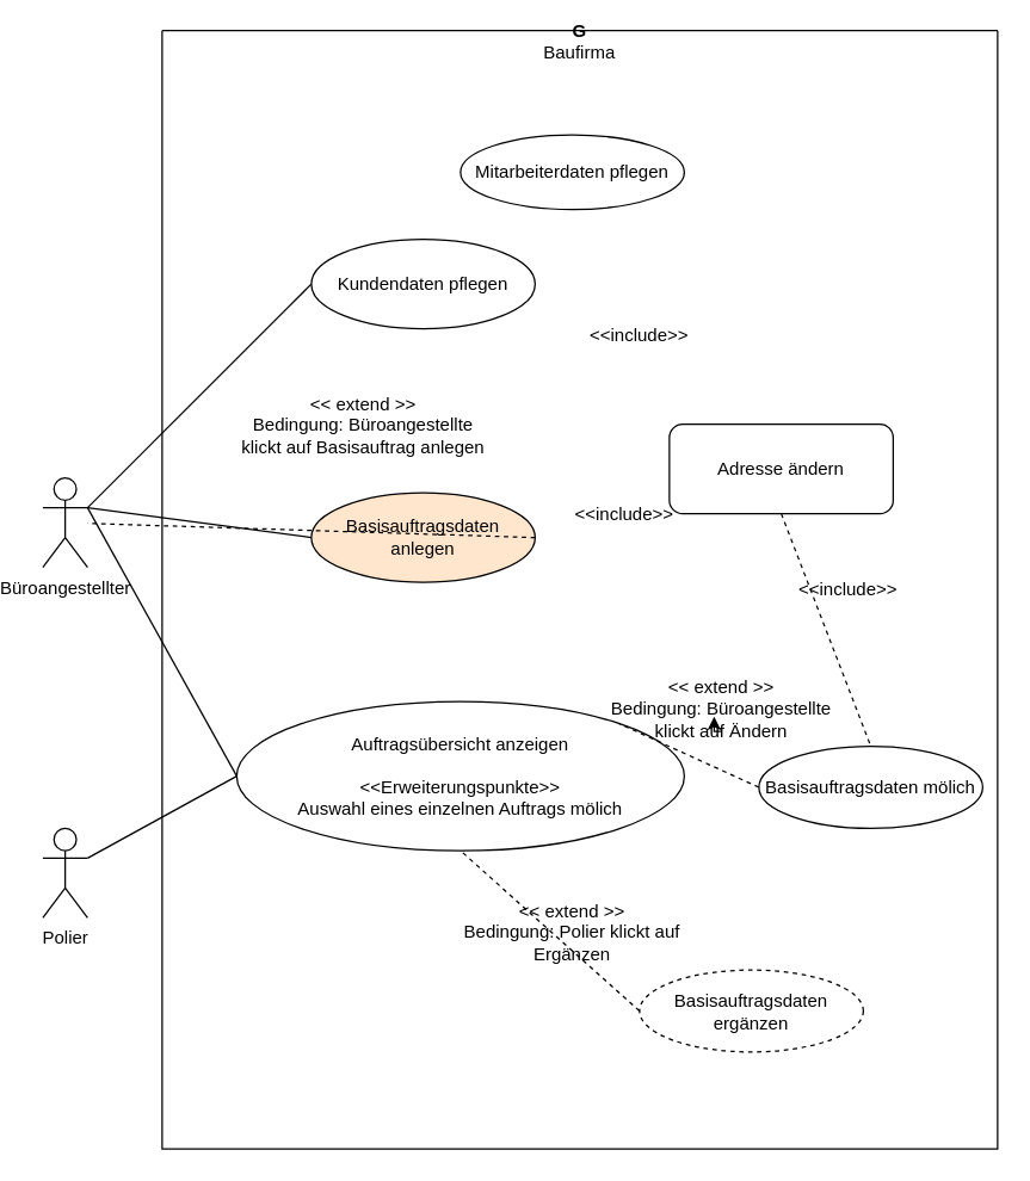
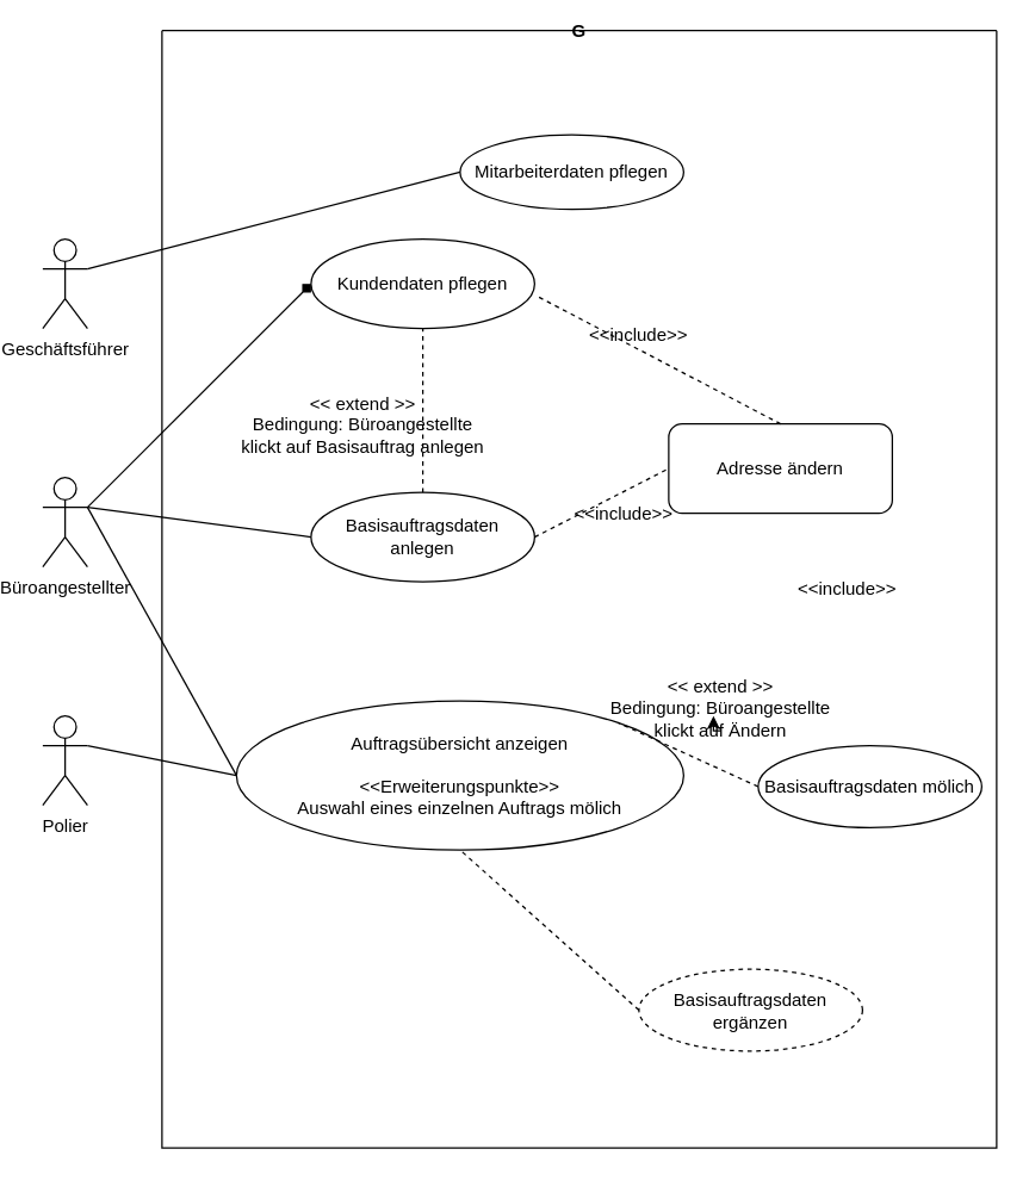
- <mxCell id="4" value="Baufirma" style="text;html=1;align=center;verticalAlign=middle;whiteSpace=wrap;rounded=0;" vertex="1" parent="3"><mxGeometry x="250" width="60" height="30" as="geometry" /></mxCell>
+ <mxCell id="27" value="" style="endArrow=none;html=1;rounded=0;exitX=1;exitY=0.333;exitDx=0;exitDy=0;exitPerimeter=0;entryX=0;entryY=0.5;entryDx=0;entryDy=0;" edge="1" parent="1" source="2" target="5"><mxGeometry width="50" height="50" relative="1" as="geometry"><mxPoint x="400" y="330" as="sourcePoint" /><mxPoint x="450" y="280" as="targetPoint" /></mxGeometry></mxCell>
+ <mxCell id="2" value="Geschäftsführer" style="shape=umlActor;verticalLabelPosition=bottom;verticalAlign=top;html=1;outlineConnect=0;" vertex="1" parent="1"><mxGeometry x="20" y="160" width="30" height="60" as="geometry" /></mxCell>
- <mxCell id="28" value="" style="endArrow=none;html=1;rounded=0;exitX=1;exitY=0.333;exitDx=0;exitDy=0;exitPerimeter=0;entryX=0;entryY=0.5;entryDx=0;entryDy=0;" edge="1" parent="1" source="25" target="6"><mxGeometry width="50" height="50" relative="1" as="geometry"><mxPoint x="60" y="190" as="sourcePoint" /><mxPoint x="310" y="120" as="targetPoint" /></mxGeometry></mxCell>
+ <mxCell id="28" value="" style="endArrow=diamond;html=1;rounded=0;exitX=1;exitY=0.333;exitDx=0;exitDy=0;exitPerimeter=0;entryX=0;entryY=0.5;entryDx=0;entryDy=0;" edge="1" parent="1" source="25" target="6"><mxGeometry width="50" height="50" relative="1" as="geometry"><mxPoint x="60" y="190" as="sourcePoint" /><mxPoint x="310" y="120" as="targetPoint" /></mxGeometry></mxCell>
+ <mxCell id="13" value="" style="endArrow=none;dashed=1;html=1;rounded=0;exitX=1.02;exitY=0.65;exitDx=0;exitDy=0;exitPerimeter=0;entryX=0.5;entryY=0;entryDx=0;entryDy=0;" edge="1" parent="3" source="6" target="10"><mxGeometry width="50" height="50" relative="1" as="geometry"><mxPoint x="640" y="430" as="sourcePoint" /><mxPoint x="690" y="380" as="targetPoint" /></mxGeometry></mxCell>
+ <mxCell id="11" value="" style="endArrow=none;dashed=1;html=1;rounded=0;exitX=0.5;exitY=0;exitDx=0;exitDy=0;entryX=0.5;entryY=1;entryDx=0;entryDy=0;" edge="1" parent="3" source="7" target="6"><mxGeometry width="50" height="50" relative="1" as="geometry"><mxPoint x="235" y="550" as="sourcePoint" /><mxPoint x="155" y="480" as="targetPoint" /></mxGeometry></mxCell>
- <mxCell id="14" value="" style="endArrow=none;dashed=1;html=1;rounded=0;exitX=1;exitY=0.5;exitDx=0;exitDy=0;" edge="1" parent="3" source="7" target="25"><mxGeometry width="50" height="50" relative="1" as="geometry"><mxPoint x="233" y="209" as="sourcePoint" /><mxPoint x="425" y="274" as="targetPoint" /></mxGeometry></mxCell>
+ <mxCell id="14" value="" style="endArrow=none;dashed=1;html=1;rounded=0;exitX=1;exitY=0.5;exitDx=0;exitDy=0;entryX=0;entryY=0.5;entryDx=0;entryDy=0;" edge="1" parent="3" source="7" target="10"><mxGeometry width="50" height="50" relative="1" as="geometry"><mxPoint x="233" y="209" as="sourcePoint" /><mxPoint x="425" y="274" as="targetPoint" /></mxGeometry></mxCell>
- <mxCell id="7" value="Basisauftragsdaten anlegen" style="ellipse;whiteSpace=wrap;html=1;fillColor=#ffe6cc;" vertex="1" parent="3"><mxGeometry x="100" y="310" width="150" height="60" as="geometry" /></mxCell>
+ <mxCell id="7" value="Basisauftragsdaten anlegen" style="ellipse;whiteSpace=wrap;html=1;" vertex="1" parent="3"><mxGeometry x="100" y="310" width="150" height="60" as="geometry" /></mxCell>
- <mxCell id="23" value="" style="endArrow=none;dashed=1;html=1;rounded=0;exitX=0.5;exitY=1;exitDx=0;exitDy=0;entryX=0.5;entryY=0;entryDx=0;entryDy=0;" edge="1" parent="3" source="10" target="15"><mxGeometry width="50" height="50" relative="1" as="geometry"><mxPoint x="233" y="209" as="sourcePoint" /><mxPoint x="425" y="274" as="targetPoint" /></mxGeometry></mxCell>
- <mxCell id="26" value="Polier" style="shape=umlActor;verticalLabelPosition=bottom;verticalAlign=top;html=1;outlineConnect=0;" vertex="1" parent="1"><mxGeometry x="20" y="555" width="30" height="60" as="geometry" /></mxCell>
+ <mxCell id="26" value="Polier" style="shape=umlActor;verticalLabelPosition=bottom;verticalAlign=top;html=1;outlineConnect=0;" vertex="1" parent="1"><mxGeometry x="20" y="480" width="30" height="60" as="geometry" /></mxCell>
- <mxCell id="20" value="&amp;lt;&amp;lt; extend &amp;gt;&amp;gt;&lt;br&gt;Bedingung: Polier klickt auf Ergänzen" style="text;html=1;align=center;verticalAlign=middle;whiteSpace=wrap;rounded=0;" vertex="1" parent="3"><mxGeometry x="190" y="590" width="170" height="30" as="geometry" /></mxCell>
